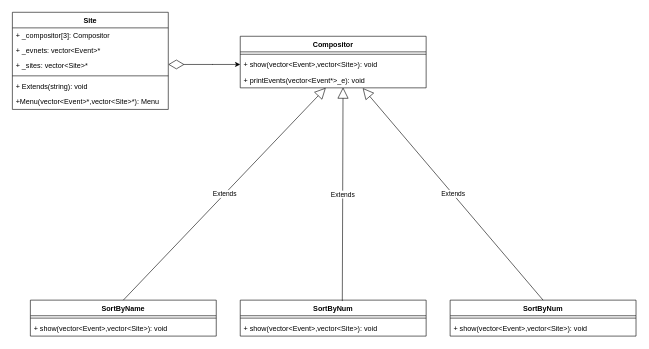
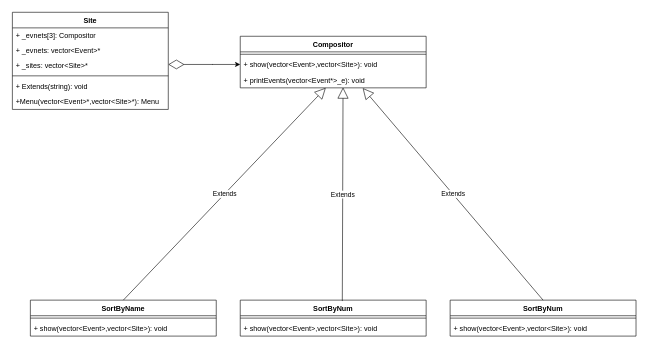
- <mxCell id="19" value="+ _compositor[3]: Compositor" style="text;strokeColor=none;fillColor=none;align=left;verticalAlign=top;spacingLeft=4;spacingRight=4;overflow=hidden;rotatable=0;points=[[0,0.5],[1,0.5]];portConstraint=eastwest;" vertex="1" parent="18"><mxGeometry y="26" width="260" height="24" as="geometry" /></mxCell>
+ <mxCell id="19" value="+ _evnets[3]: Compositor" style="text;strokeColor=none;fillColor=none;align=left;verticalAlign=top;spacingLeft=4;spacingRight=4;overflow=hidden;rotatable=0;points=[[0,0.5],[1,0.5]];portConstraint=eastwest;" vertex="1" parent="18"><mxGeometry y="26" width="260" height="24" as="geometry" /></mxCell>
